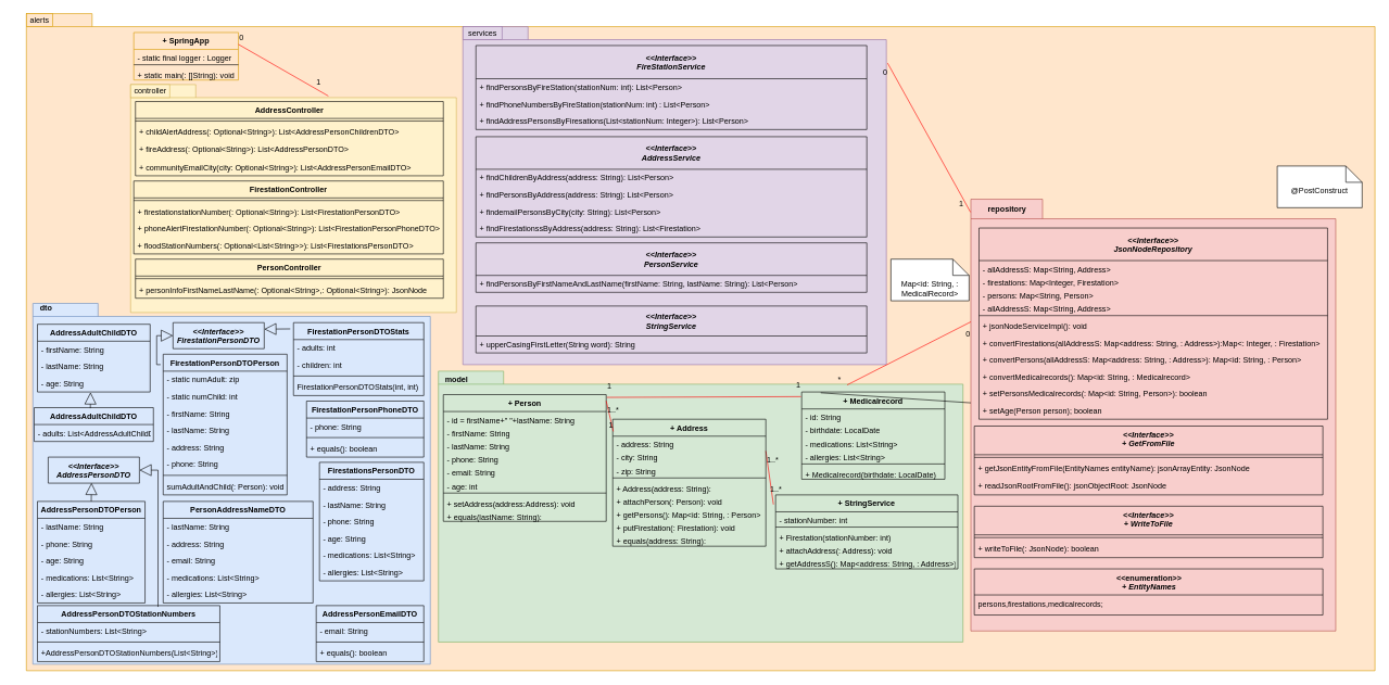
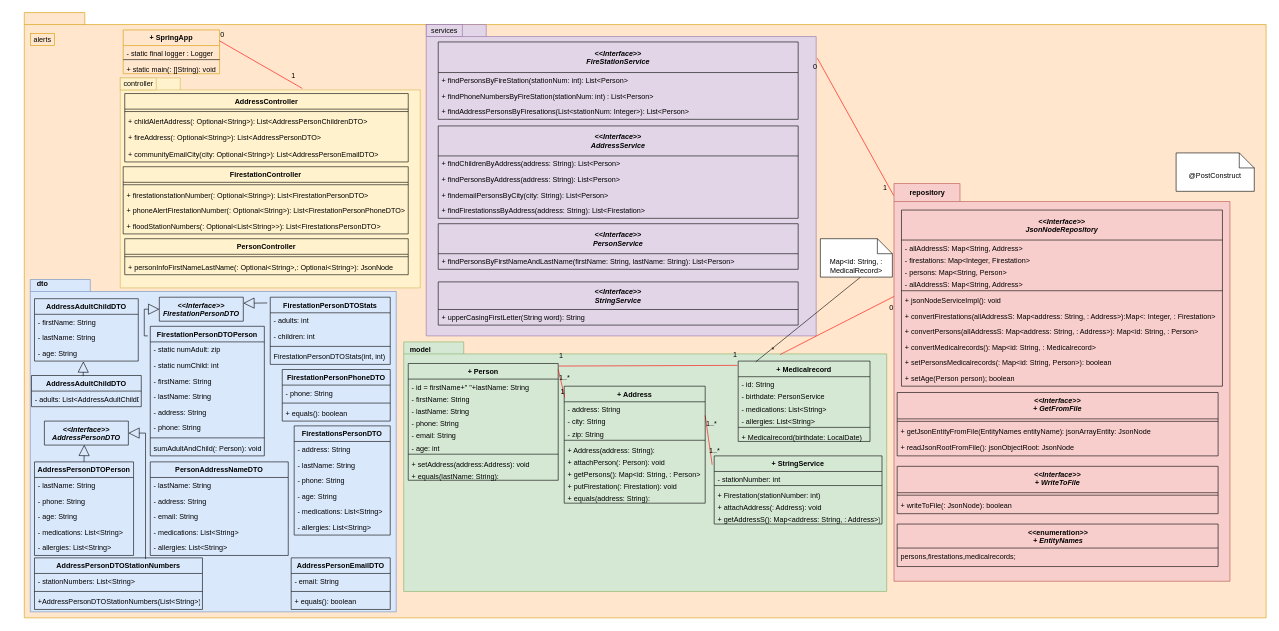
- <mxCell id="4" value="alerts" style="text;html=1;align=center;verticalAlign=middle;resizable=0;points=[];autosize=1;strokeColor=#d79b00;fillColor=#ffe6cc;gradientColor=none;glass=0;" parent="1" vertex="1"><mxGeometry x="40.002" y="20" width="40" height="20" as="geometry" /></mxCell>
+ <mxCell id="4" value="alerts" style="text;html=1;align=center;verticalAlign=middle;resizable=0;points=[];autosize=1;strokeColor=#d79b00;fillColor=#ffe6cc;gradientColor=none;glass=0;" parent="1" vertex="1"><mxGeometry x="50.002" y="55" width="40" height="20" as="geometry" /></mxCell>
- <mxCell id="64" value="" style="endArrow=none;html=1;rounded=0;align=center;verticalAlign=top;endFill=0;labelBackgroundColor=none;fontSize=12;exitX=0.133;exitY=0.009;exitDx=0;exitDy=0;exitPerimeter=0;" parent="1" source="23" target="63" edge="1"><mxGeometry relative="1" as="geometry"><mxPoint x="780" y="559.004" as="sourcePoint" /><mxPoint x="970" y="703.48" as="targetPoint" /></mxGeometry></mxCell>
+ <mxCell id="64" value="" style="endArrow=none;html=1;rounded=0;align=center;verticalAlign=top;endFill=0;labelBackgroundColor=none;fontSize=12;entryX=0.558;entryY=1;entryDx=0;entryDy=0;entryPerimeter=0;exitX=0.133;exitY=0.009;exitDx=0;exitDy=0;exitPerimeter=0;" parent="1" source="23" target="65" edge="1"><mxGeometry relative="1" as="geometry"><mxPoint x="780" y="559.004" as="sourcePoint" /><mxPoint x="970" y="703.48" as="targetPoint" /></mxGeometry></mxCell>
- <mxCell id="25" value="- birthdate: LocalDate" style="text;strokeColor=none;fillColor=none;align=left;verticalAlign=top;spacingLeft=4;spacingRight=4;overflow=hidden;rotatable=0;points=[[0,0.5],[1,0.5]];portConstraint=eastwest;" parent="23" vertex="1"><mxGeometry y="46.344" width="219.74" height="20.344" as="geometry" /></mxCell>
+ <mxCell id="25" value="- birthdate: PersonService" style="text;strokeColor=none;fillColor=none;align=left;verticalAlign=top;spacingLeft=4;spacingRight=4;overflow=hidden;rotatable=0;points=[[0,0.5],[1,0.5]];portConstraint=eastwest;" parent="23" vertex="1"><mxGeometry y="46.344" width="219.74" height="20.344" as="geometry" /></mxCell>
